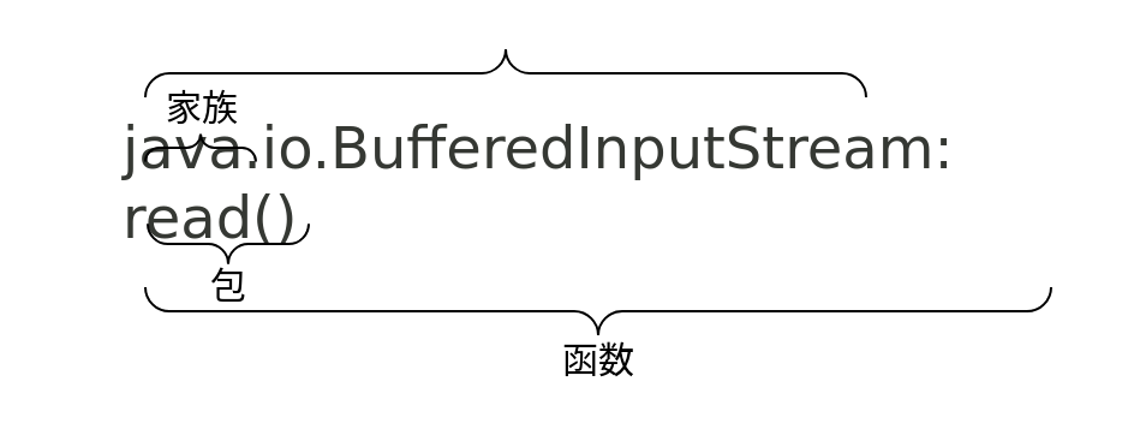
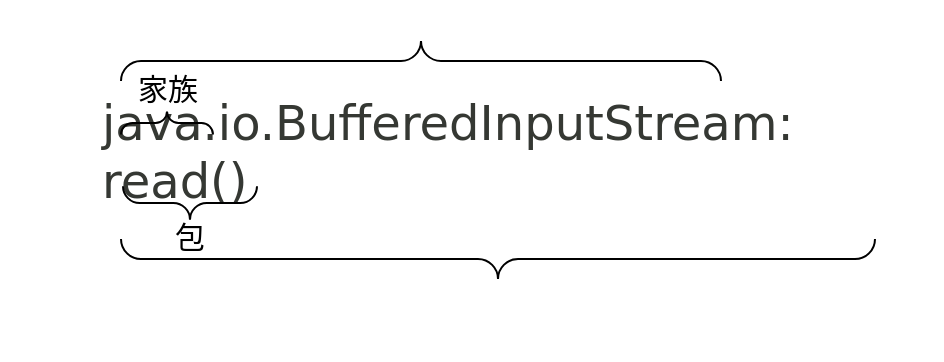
- <mxCell id="5" value="&lt;font style=&quot;font-size: 15px;&quot;&gt;函数&lt;/font&gt;" style="text;html=1;align=center;verticalAlign=middle;whiteSpace=wrap;rounded=0;" vertex="1" parent="1"><mxGeometry x="223.5" y="139" width="50" height="20" as="geometry" /></mxCell>
